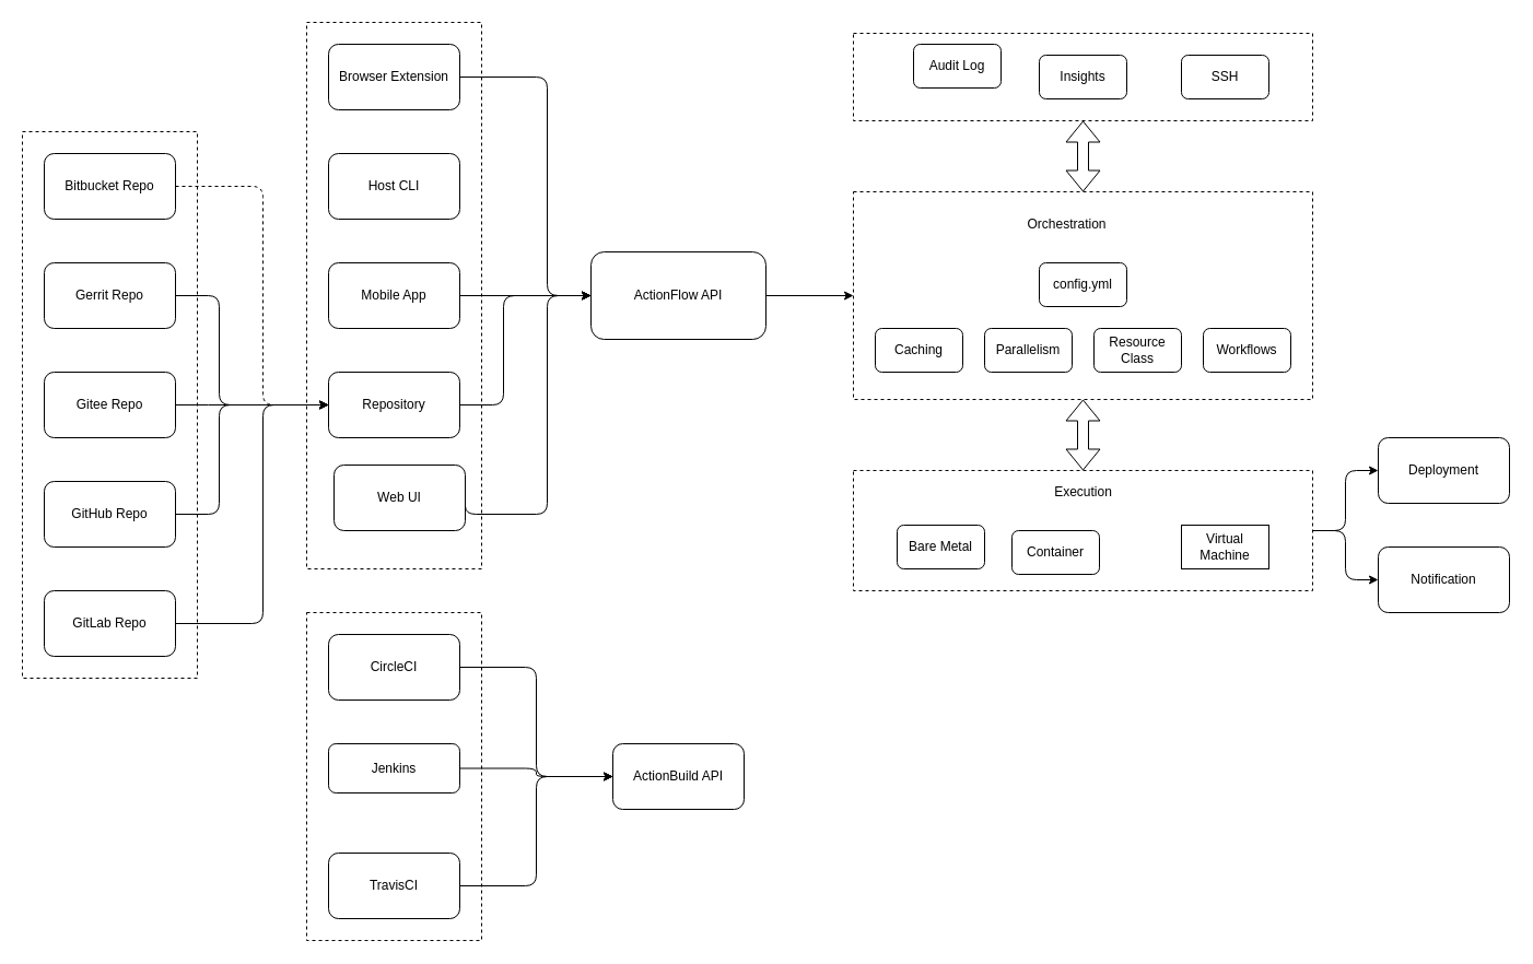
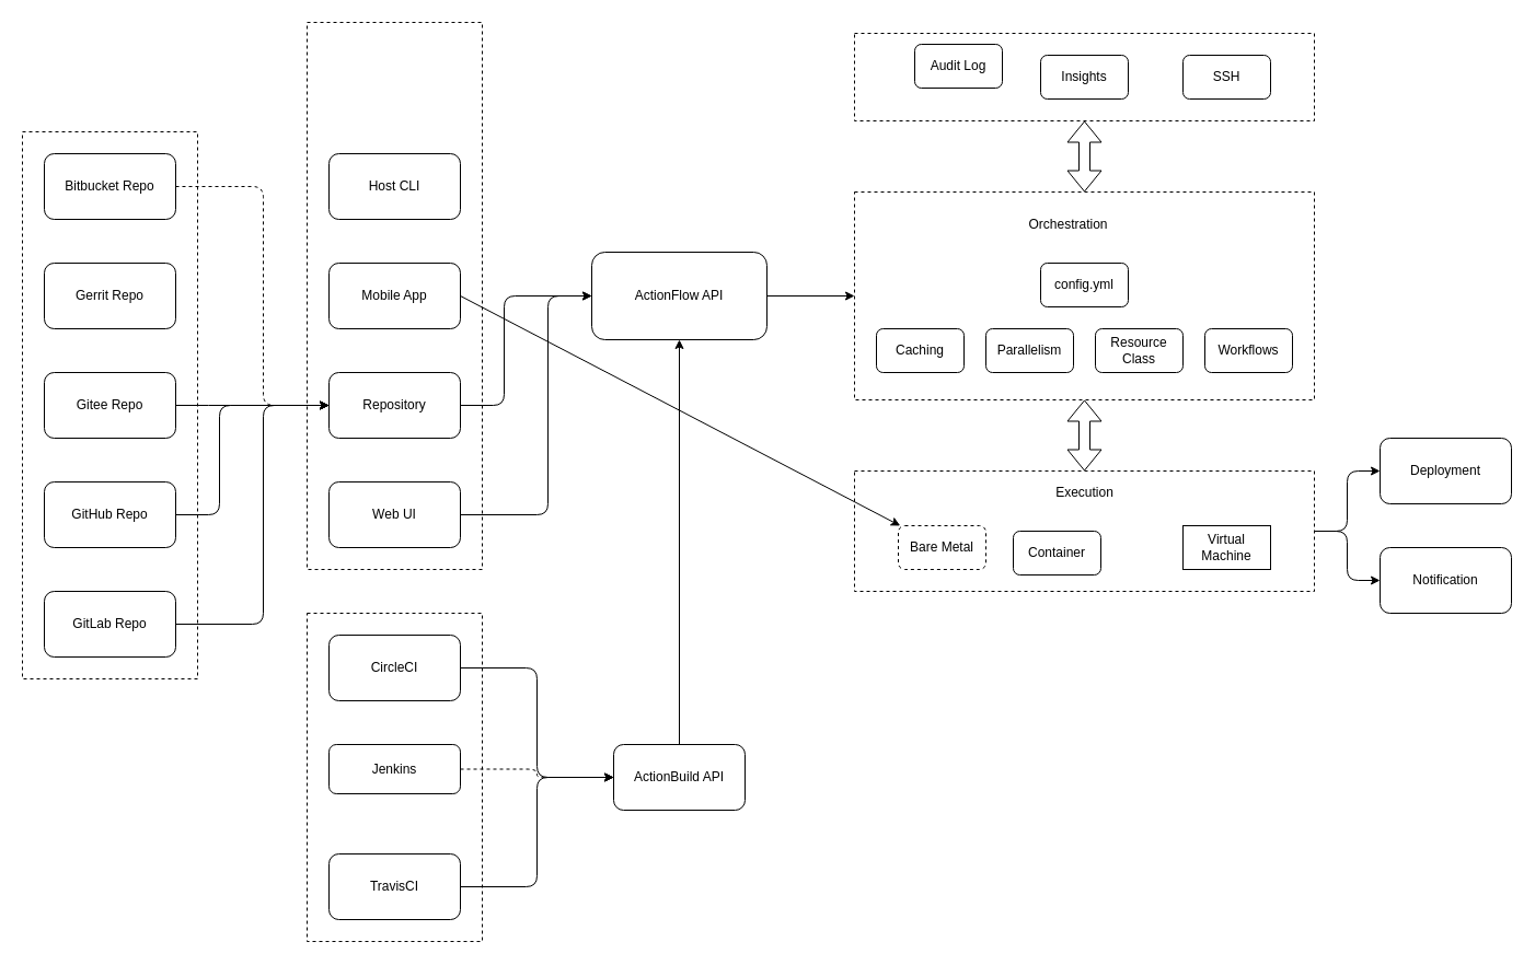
- <mxCell id="8" value="Browser Extension" style="rounded=1;whiteSpace=wrap;html=1;" parent="1" vertex="1"><mxGeometry x="300" y="40" width="120" height="60" as="geometry" /></mxCell>
- <mxCell id="11" value="" style="edgeStyle=segmentEdgeStyle;endArrow=classic;html=1;exitX=1;exitY=0.5;exitDx=0;exitDy=0;entryX=0;entryY=0.5;entryDx=0;entryDy=0;" parent="1" source="8" target="14" edge="1"><mxGeometry width="50" height="50" relative="1" as="geometry"><mxPoint x="1107" y="400" as="sourcePoint" /><mxPoint x="1157" y="350" as="targetPoint" /><Array as="points"><mxPoint x="500" y="70" /><mxPoint x="500" y="270" /></Array></mxGeometry></mxCell>
- <mxCell id="17" value="" style="endArrow=classic;html=1;exitX=1;exitY=0.5;exitDx=0;exitDy=0;entryX=0;entryY=0.5;entryDx=0;entryDy=0;" parent="1" source="13" target="14" edge="1"><mxGeometry width="50" height="50" relative="1" as="geometry"><mxPoint x="910" y="400" as="sourcePoint" /><mxPoint x="960" y="350" as="targetPoint" /></mxGeometry></mxCell>
+ <mxCell id="17" value="" style="endArrow=classic;html=1;exitX=1;exitY=0.5;exitDx=0;exitDy=0;" parent="1" source="13" target="28" edge="1"><mxGeometry width="50" height="50" relative="1" as="geometry"><mxPoint x="910" y="400" as="sourcePoint" /><mxPoint x="960" y="350" as="targetPoint" /></mxGeometry></mxCell>
- <mxCell id="53" value="" style="edgeStyle=elbowEdgeStyle;elbow=horizontal;endArrow=classic;html=1;entryX=0;entryY=0.5;entryDx=0;entryDy=0;exitX=1;exitY=0.5;exitDx=0;exitDy=0;" parent="1" source="44" target="12" edge="1"><mxGeometry width="50" height="50" relative="1" as="geometry"><mxPoint x="180" y="690" as="sourcePoint" /><mxPoint x="230" y="640" as="targetPoint" /><Array as="points"><mxPoint x="200" y="320" /></Array></mxGeometry></mxCell>
- <mxCell id="10" value="Web UI" style="rounded=1;whiteSpace=wrap;html=1;" parent="1" vertex="1"><mxGeometry x="305" y="425" width="120" height="60" as="geometry" /></mxCell>
+ <mxCell id="10" value="Web UI" style="rounded=1;whiteSpace=wrap;html=1;" parent="1" vertex="1"><mxGeometry x="300" y="440" width="120" height="60" as="geometry" /></mxCell>
+ <mxCell id="43" value="" style="endArrow=classic;html=1;entryX=0.5;entryY=1;entryDx=0;entryDy=0;exitX=0.5;exitY=0;exitDx=0;exitDy=0;" parent="1" source="40" target="14" edge="1"><mxGeometry width="50" height="50" relative="1" as="geometry"><mxPoint x="600" y="520" as="sourcePoint" /><mxPoint x="650" y="470" as="targetPoint" /></mxGeometry></mxCell>
- <mxCell id="28" value="Bare Metal" style="rounded=1;whiteSpace=wrap;html=1;" parent="1" vertex="1"><mxGeometry x="820" y="480" width="80" height="40" as="geometry" /></mxCell>
+ <mxCell id="28" value="Bare Metal" style="rounded=1;whiteSpace=wrap;html=1;dashed=1;" parent="1" vertex="1"><mxGeometry x="820" y="480" width="80" height="40" as="geometry" /></mxCell>
- <mxCell id="42" value="" style="edgeStyle=elbowEdgeStyle;elbow=horizontal;endArrow=classic;html=1;entryX=0;entryY=0.5;entryDx=0;entryDy=0;exitX=1;exitY=0.5;exitDx=0;exitDy=0;" parent="1" source="39" target="40" edge="1"><mxGeometry width="50" height="50" relative="1" as="geometry"><mxPoint x="470" y="760" as="sourcePoint" /><mxPoint x="520" y="710" as="targetPoint" /></mxGeometry></mxCell>
+ <mxCell id="42" value="" style="edgeStyle=elbowEdgeStyle;elbow=horizontal;endArrow=classic;html=1;entryX=0;entryY=0.5;entryDx=0;entryDy=0;exitX=1;exitY=0.5;exitDx=0;exitDy=0;dashed=1;" parent="1" source="39" target="40" edge="1"><mxGeometry width="50" height="50" relative="1" as="geometry"><mxPoint x="470" y="760" as="sourcePoint" /><mxPoint x="520" y="710" as="targetPoint" /></mxGeometry></mxCell>
